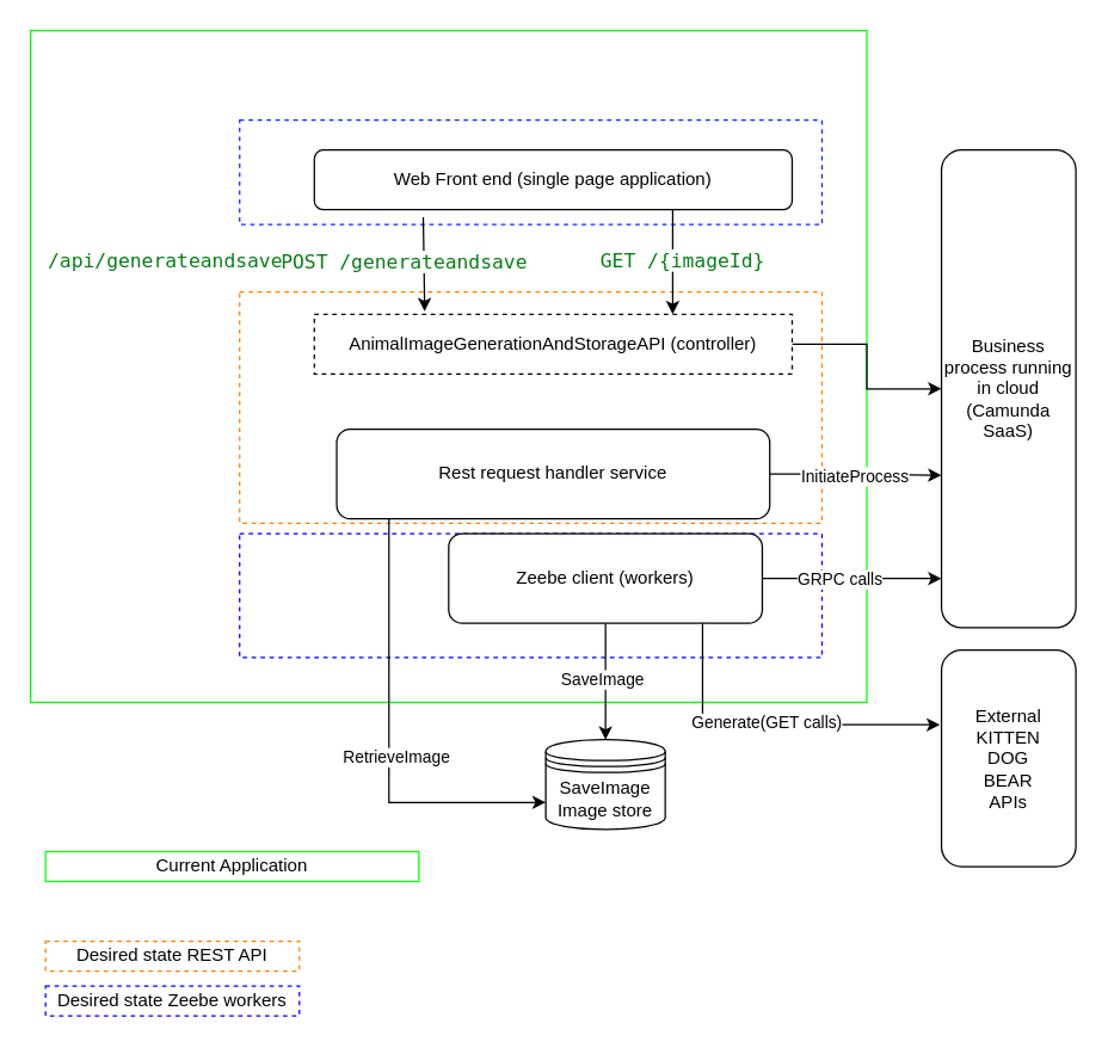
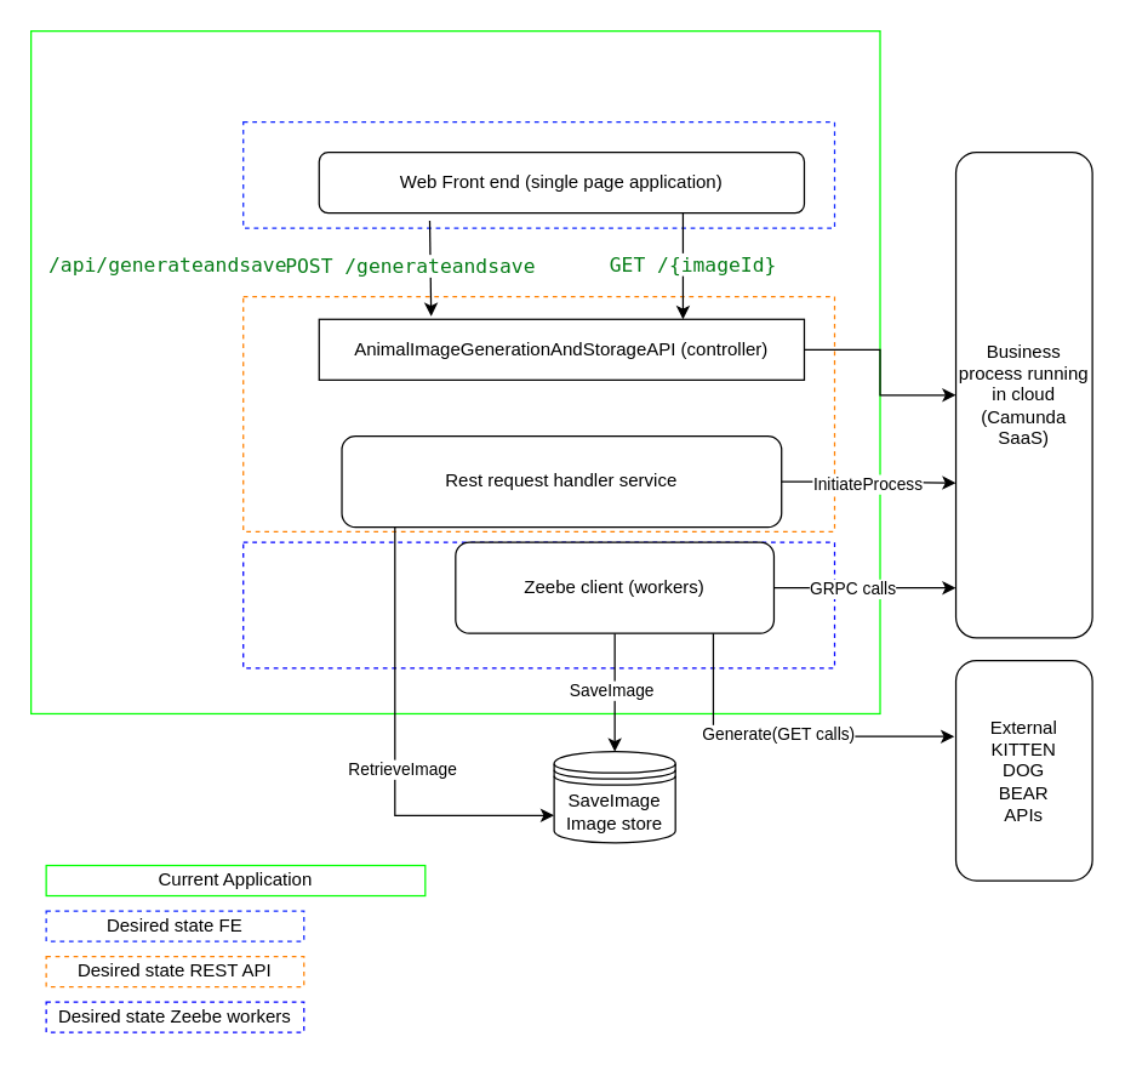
- <mxCell id="10" value="AnimalImageGenerationAndStorageAPI (controller)" style="rounded=0;whiteSpace=wrap;html=1;dashed=1;" vertex="1" parent="1"><mxGeometry x="210" y="210" width="320" height="40" as="geometry" /></mxCell>
+ <mxCell id="10" value="AnimalImageGenerationAndStorageAPI (controller)" style="rounded=0;whiteSpace=wrap;html=1;" vertex="1" parent="1"><mxGeometry x="210" y="210" width="320" height="40" as="geometry" /></mxCell>
+ <mxCell id="30" value="Desired state FE" style="rounded=0;whiteSpace=wrap;html=1;strokeColor=#0F27FF;dashed=1;" vertex="1" parent="1"><mxGeometry x="30" y="600" width="170" height="20" as="geometry" /></mxCell>
